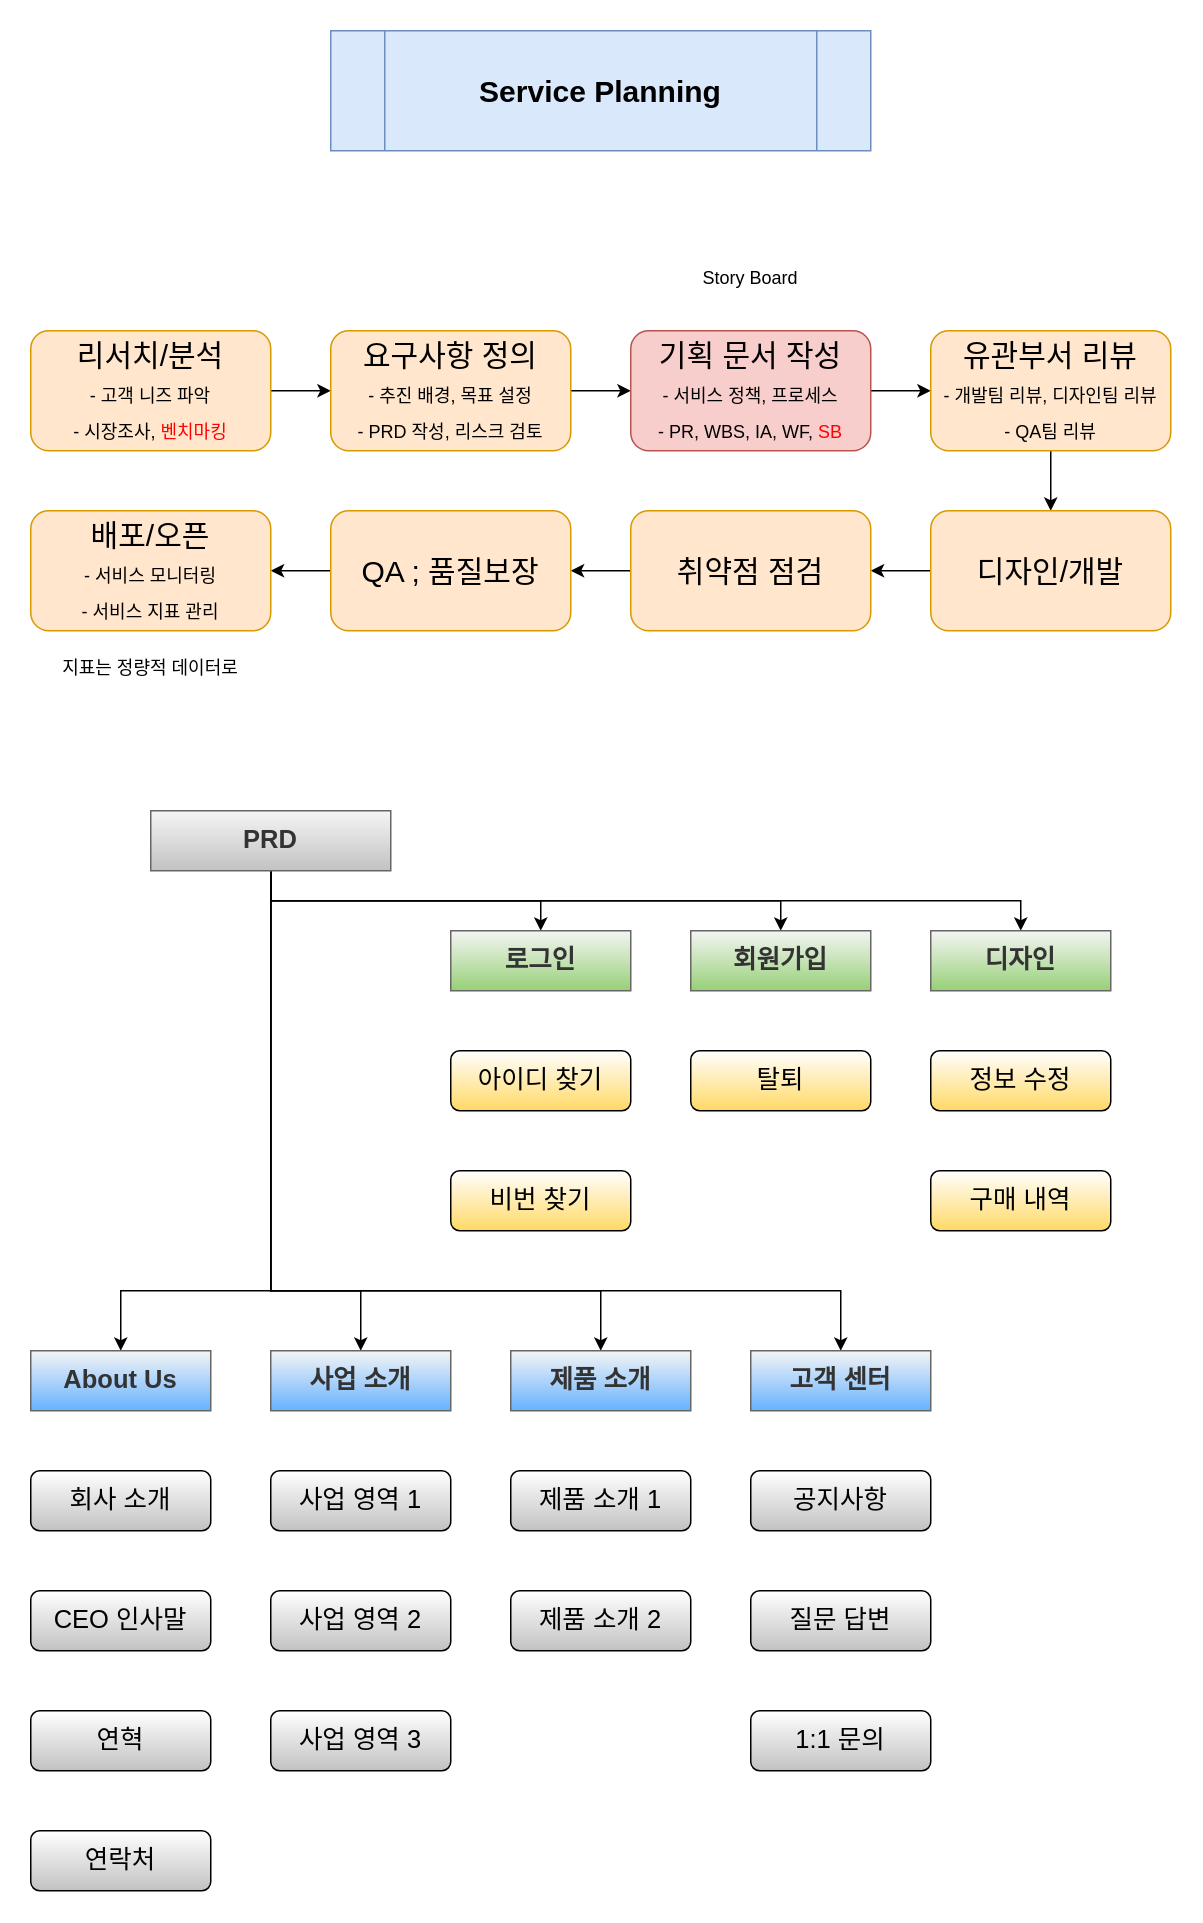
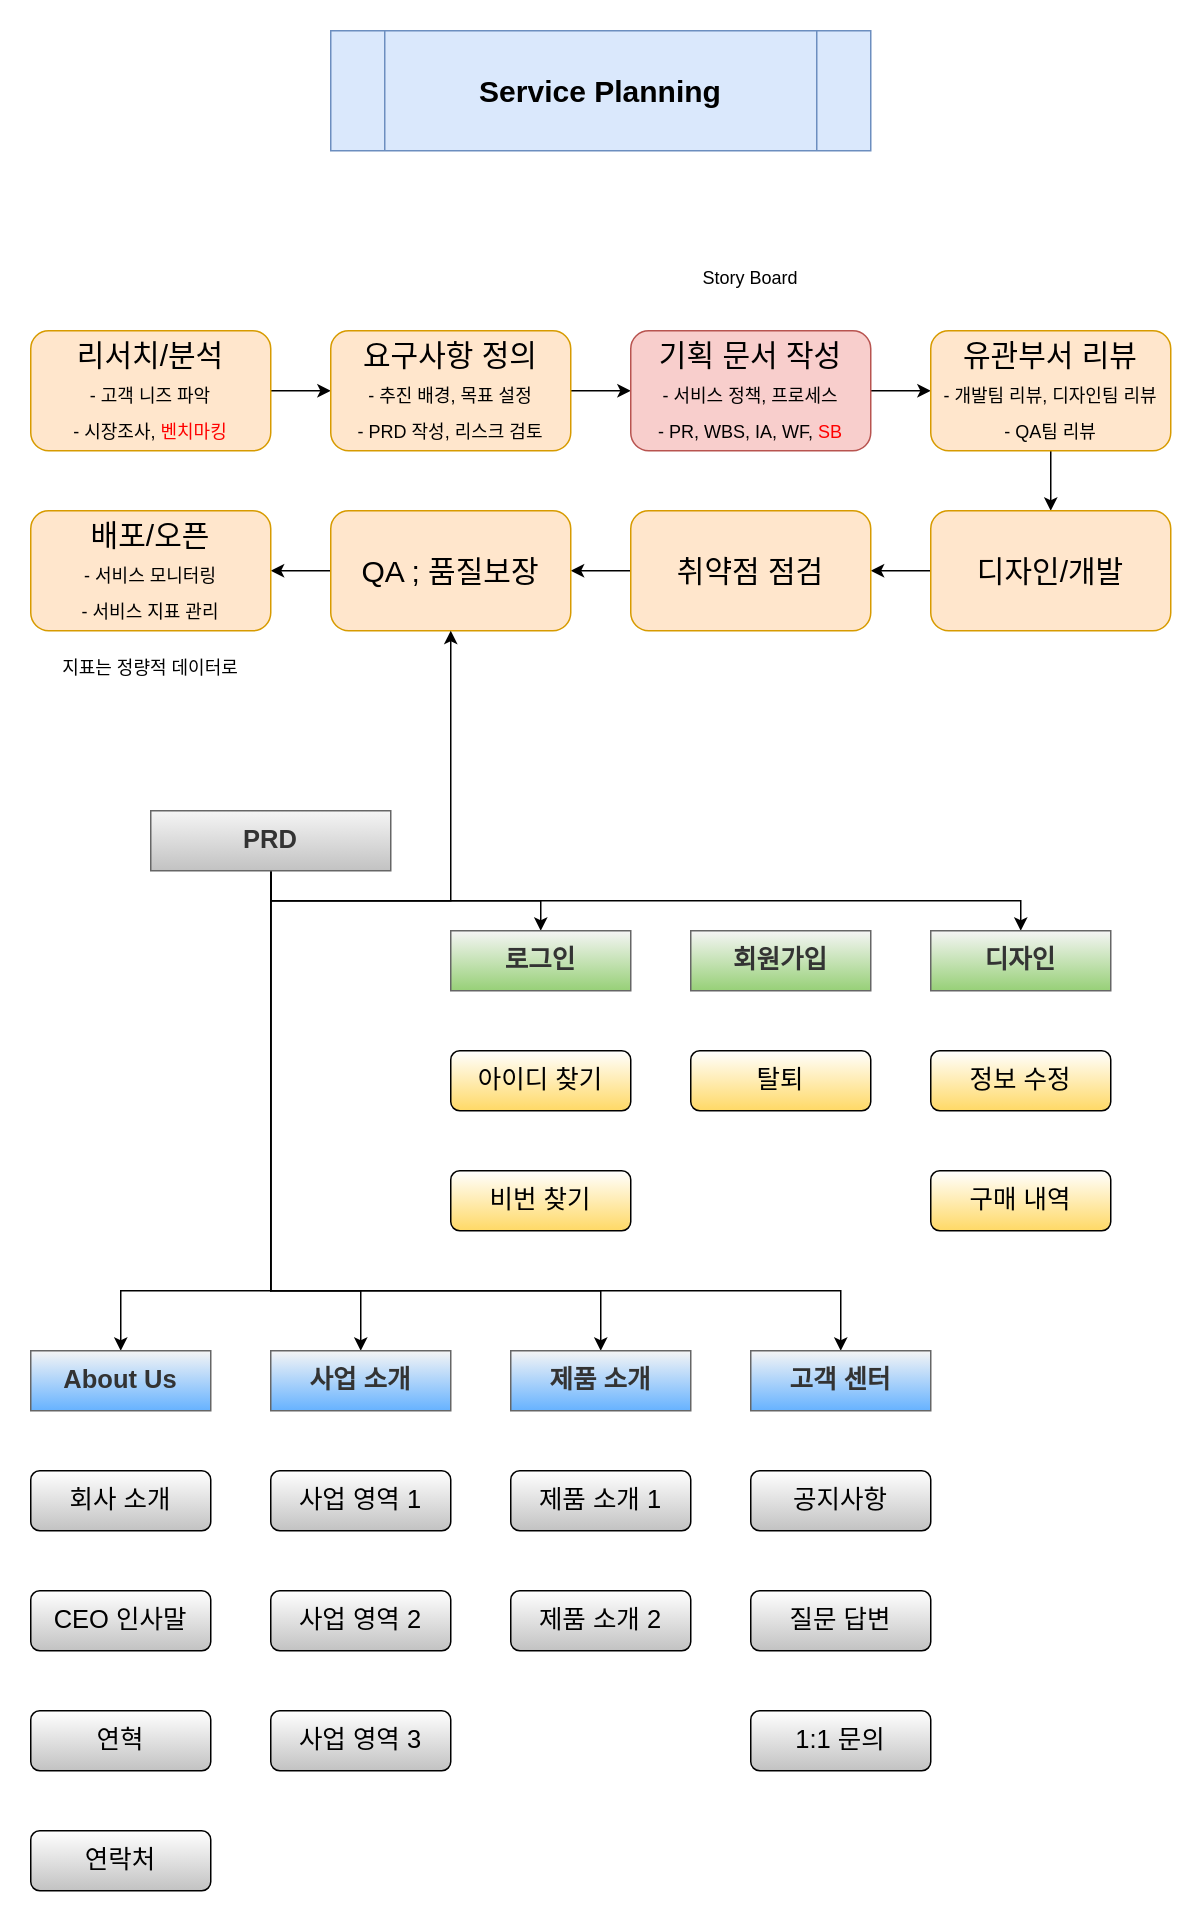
- <mxCell id="25" style="edgeStyle=orthogonalEdgeStyle;rounded=0;orthogonalLoop=1;jettySize=auto;html=1;exitX=0.5;exitY=1;exitDx=0;exitDy=0;entryX=0.5;entryY=0;entryDx=0;entryDy=0;fontSize=17;fontColor=#000000;" edge="1" parent="1" source="27" target="47"><mxGeometry relative="1" as="geometry" /></mxCell>
+ <mxCell id="25" style="edgeStyle=orthogonalEdgeStyle;rounded=0;orthogonalLoop=1;jettySize=auto;html=1;exitX=0.5;exitY=1;exitDx=0;exitDy=0;fontSize=17;fontColor=#000000;" edge="1" parent="1" source="27" target="17"><mxGeometry relative="1" as="geometry" /></mxCell>
